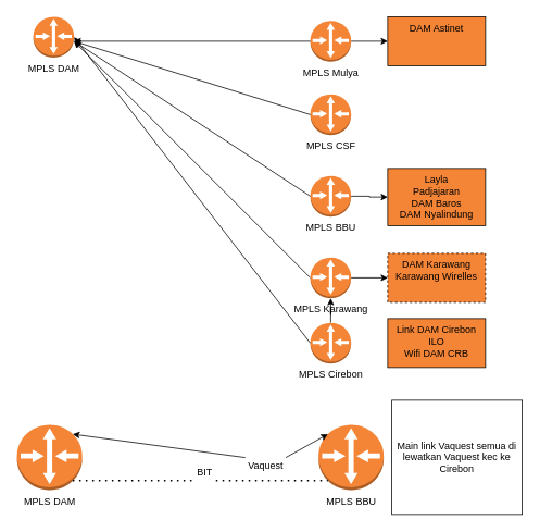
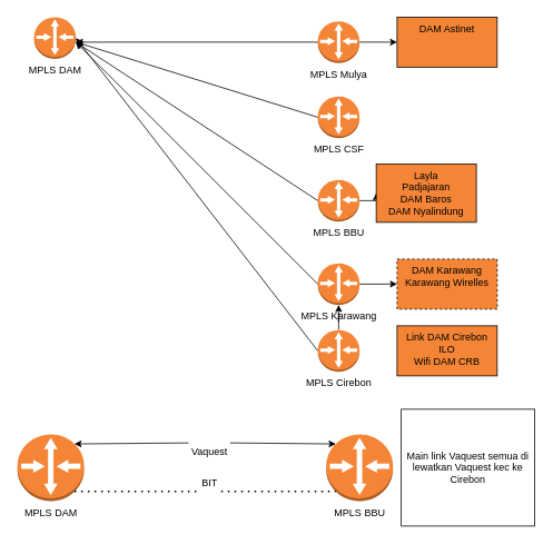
- <mxCell id="19" value="Layla&lt;br&gt;Padjajaran&lt;br&gt;DAM Baros&lt;br&gt;DAM Nyalindung" style="whiteSpace=wrap;html=1;verticalAlign=top;fillColor=#F58536;dashed=0;gradientColor=none;" vertex="1" parent="1"><mxGeometry x="475" y="206" width="120" height="70" as="geometry" /></mxCell>
+ <mxCell id="19" value="Layla&lt;br&gt;Padjajaran&lt;br&gt;DAM Baros&lt;br&gt;DAM Nyalindung" style="whiteSpace=wrap;html=1;verticalAlign=top;fillColor=#F58536;dashed=0;gradientColor=none;" vertex="1" parent="1"><mxGeometry x="450" y="196" width="120" height="70" as="geometry" /></mxCell>
- <mxCell id="25" value="Vaquest" style="text;html=1;align=center;verticalAlign=middle;resizable=0;points=[];autosize=1;strokeColor=none;fillColor=none;" vertex="1" parent="1"><mxGeometry x="290" y="556" width="70" height="30" as="geometry" /></mxCell>
+ <mxCell id="25" value="Vaquest" style="text;html=1;align=center;verticalAlign=middle;resizable=0;points=[];autosize=1;strokeColor=none;fillColor=none;" vertex="1" parent="1"><mxGeometry x="215" y="526" width="70" height="30" as="geometry" /></mxCell>
